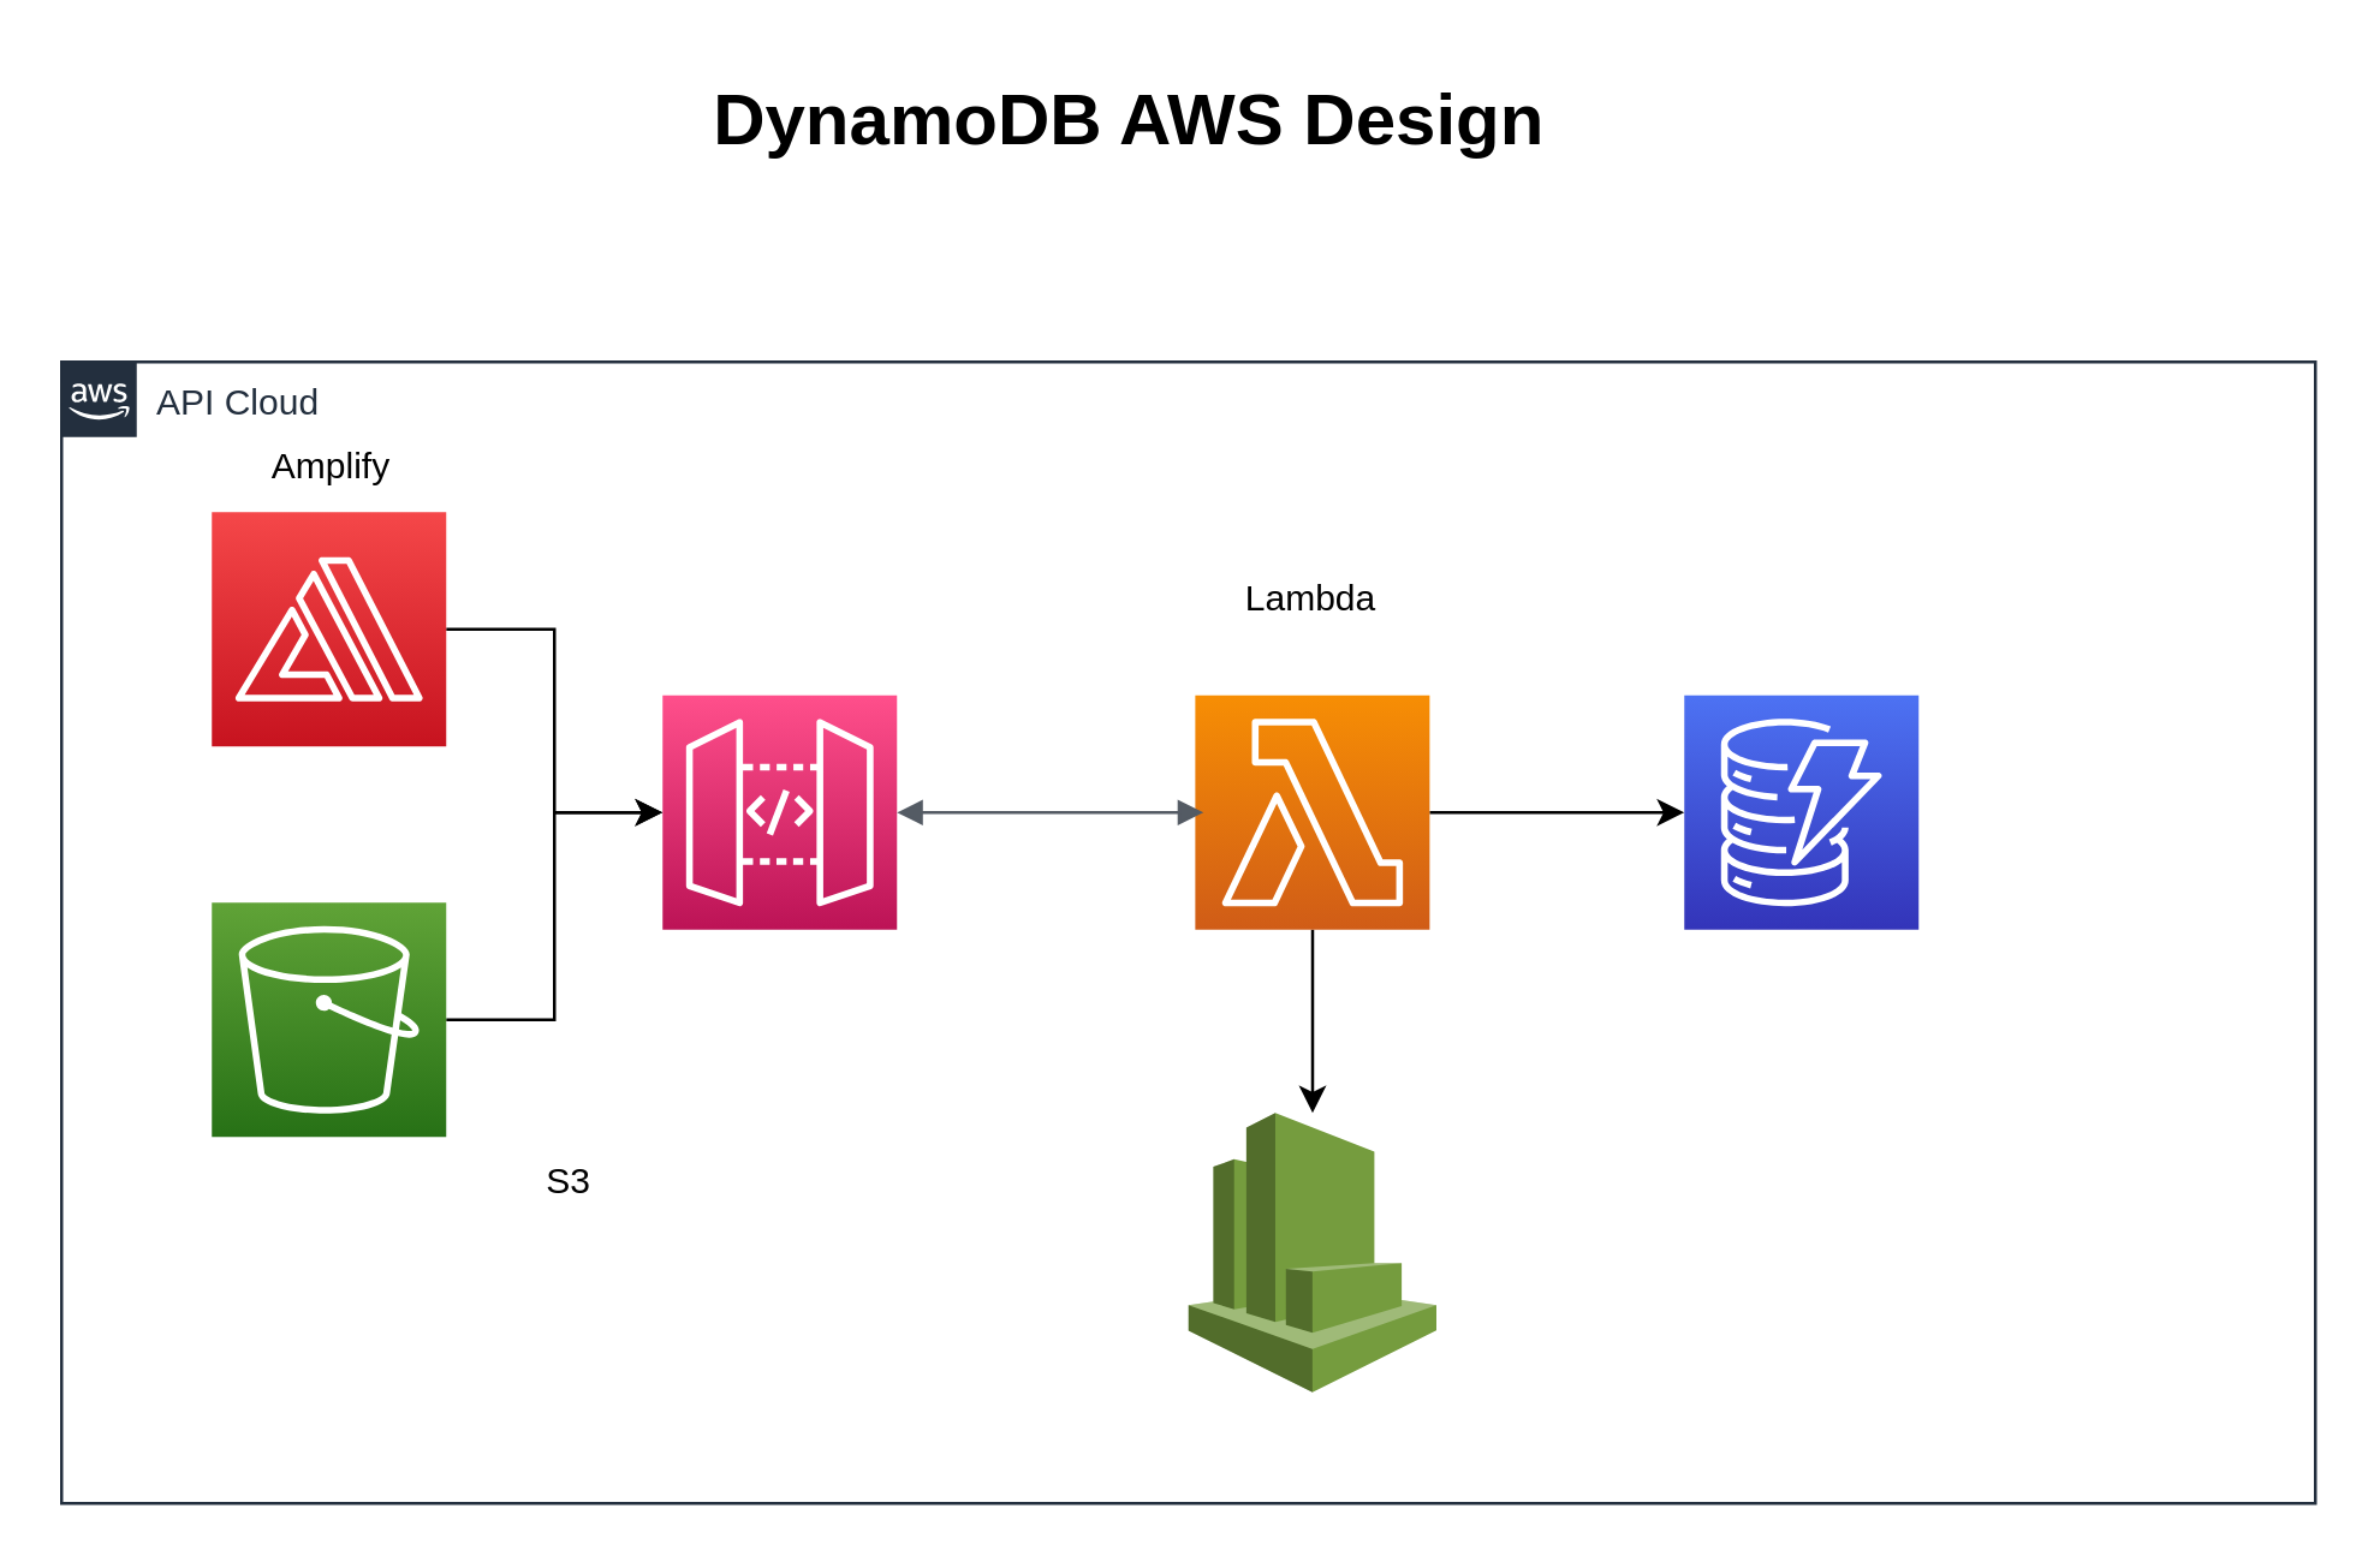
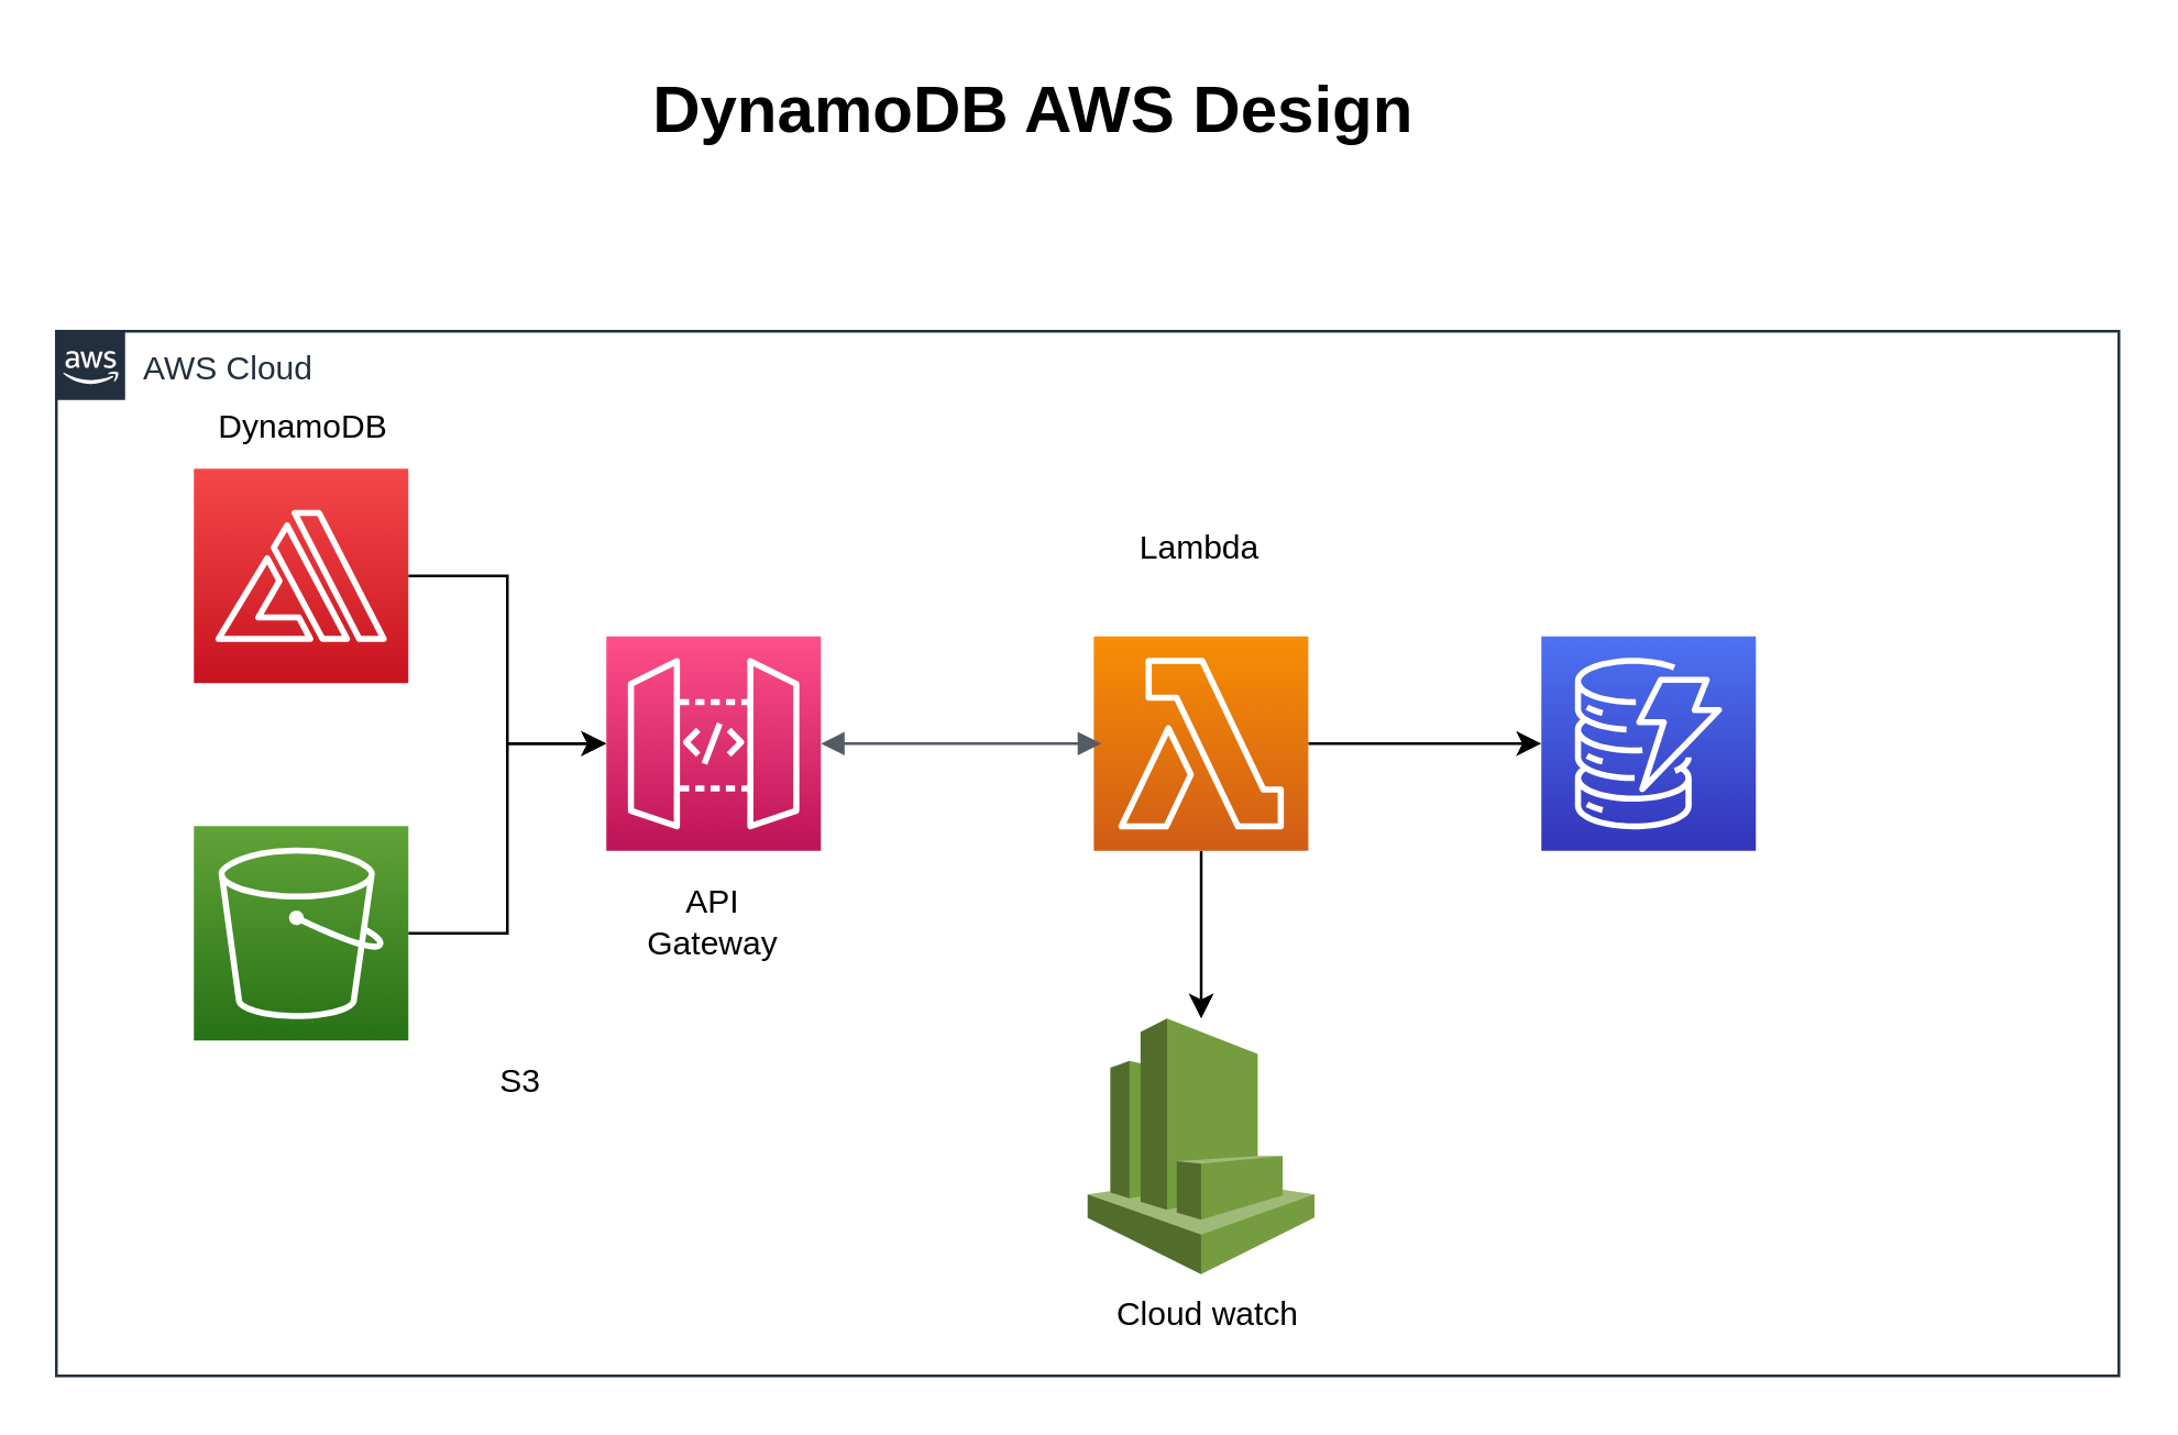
- <mxCell id="2" value="API Cloud" style="points=[[0,0],[0.25,0],[0.5,0],[0.75,0],[1,0],[1,0.25],[1,0.5],[1,0.75],[1,1],[0.75,1],[0.5,1],[0.25,1],[0,1],[0,0.75],[0,0.5],[0,0.25]];outlineConnect=0;gradientColor=none;html=1;whiteSpace=wrap;fontSize=12;fontStyle=0;container=1;pointerEvents=0;collapsible=0;recursiveResize=0;shape=mxgraph.aws4.group;grIcon=mxgraph.aws4.group_aws_cloud_alt;strokeColor=#232F3E;fillColor=none;verticalAlign=top;align=left;spacingLeft=30;fontColor=#232F3E;dashed=0;" vertex="1" parent="1"><mxGeometry x="20" y="120" width="750" height="380" as="geometry" /></mxCell>
+ <mxCell id="2" value="AWS Cloud" style="points=[[0,0],[0.25,0],[0.5,0],[0.75,0],[1,0],[1,0.25],[1,0.5],[1,0.75],[1,1],[0.75,1],[0.5,1],[0.25,1],[0,1],[0,0.75],[0,0.5],[0,0.25]];outlineConnect=0;gradientColor=none;html=1;whiteSpace=wrap;fontSize=12;fontStyle=0;container=1;pointerEvents=0;collapsible=0;recursiveResize=0;shape=mxgraph.aws4.group;grIcon=mxgraph.aws4.group_aws_cloud_alt;strokeColor=#232F3E;fillColor=none;verticalAlign=top;align=left;spacingLeft=30;fontColor=#232F3E;dashed=0;" vertex="1" parent="1"><mxGeometry x="20" y="120" width="750" height="380" as="geometry" /></mxCell>
- <mxCell id="14" value="Amplify" style="text;html=1;strokeColor=none;fillColor=none;align=center;verticalAlign=middle;whiteSpace=wrap;rounded=0;" vertex="1" parent="2"><mxGeometry x="50" y="20" width="80" height="30" as="geometry" /></mxCell>
+ <mxCell id="14" value="DynamoDB" style="text;html=1;strokeColor=none;fillColor=none;align=center;verticalAlign=middle;whiteSpace=wrap;rounded=0;" vertex="1" parent="2"><mxGeometry x="50" y="20" width="80" height="30" as="geometry" /></mxCell>
+ <mxCell id="16" value="API Gateway" style="text;html=1;strokeColor=none;fillColor=none;align=center;verticalAlign=middle;whiteSpace=wrap;rounded=0;" vertex="1" parent="2"><mxGeometry x="209" y="200" width="60" height="30" as="geometry" /></mxCell>
+ <mxCell id="18" value="Cloud watch" style="text;html=1;strokeColor=none;fillColor=none;align=center;verticalAlign=middle;whiteSpace=wrap;rounded=0;" vertex="1" parent="2"><mxGeometry x="377.25" y="343" width="83.75" height="30" as="geometry" /></mxCell>
